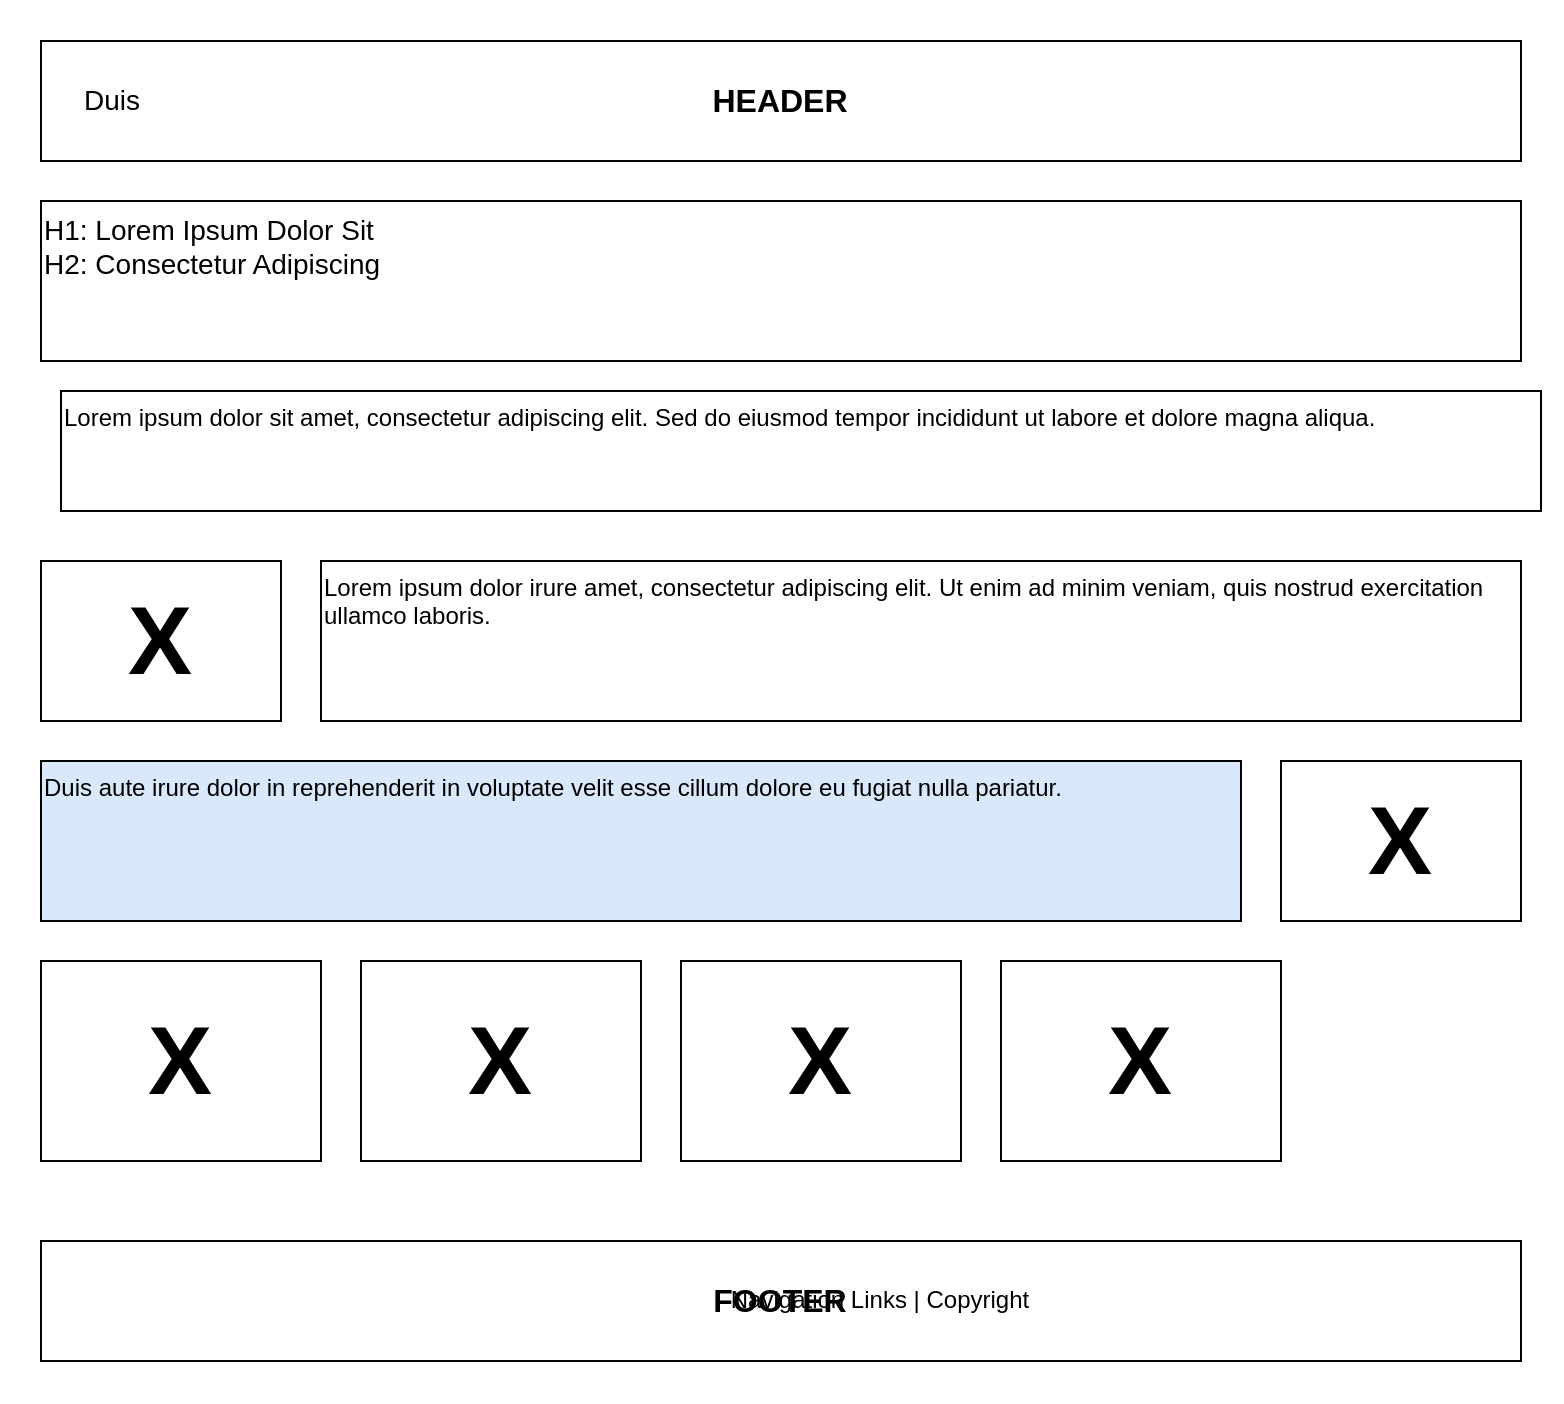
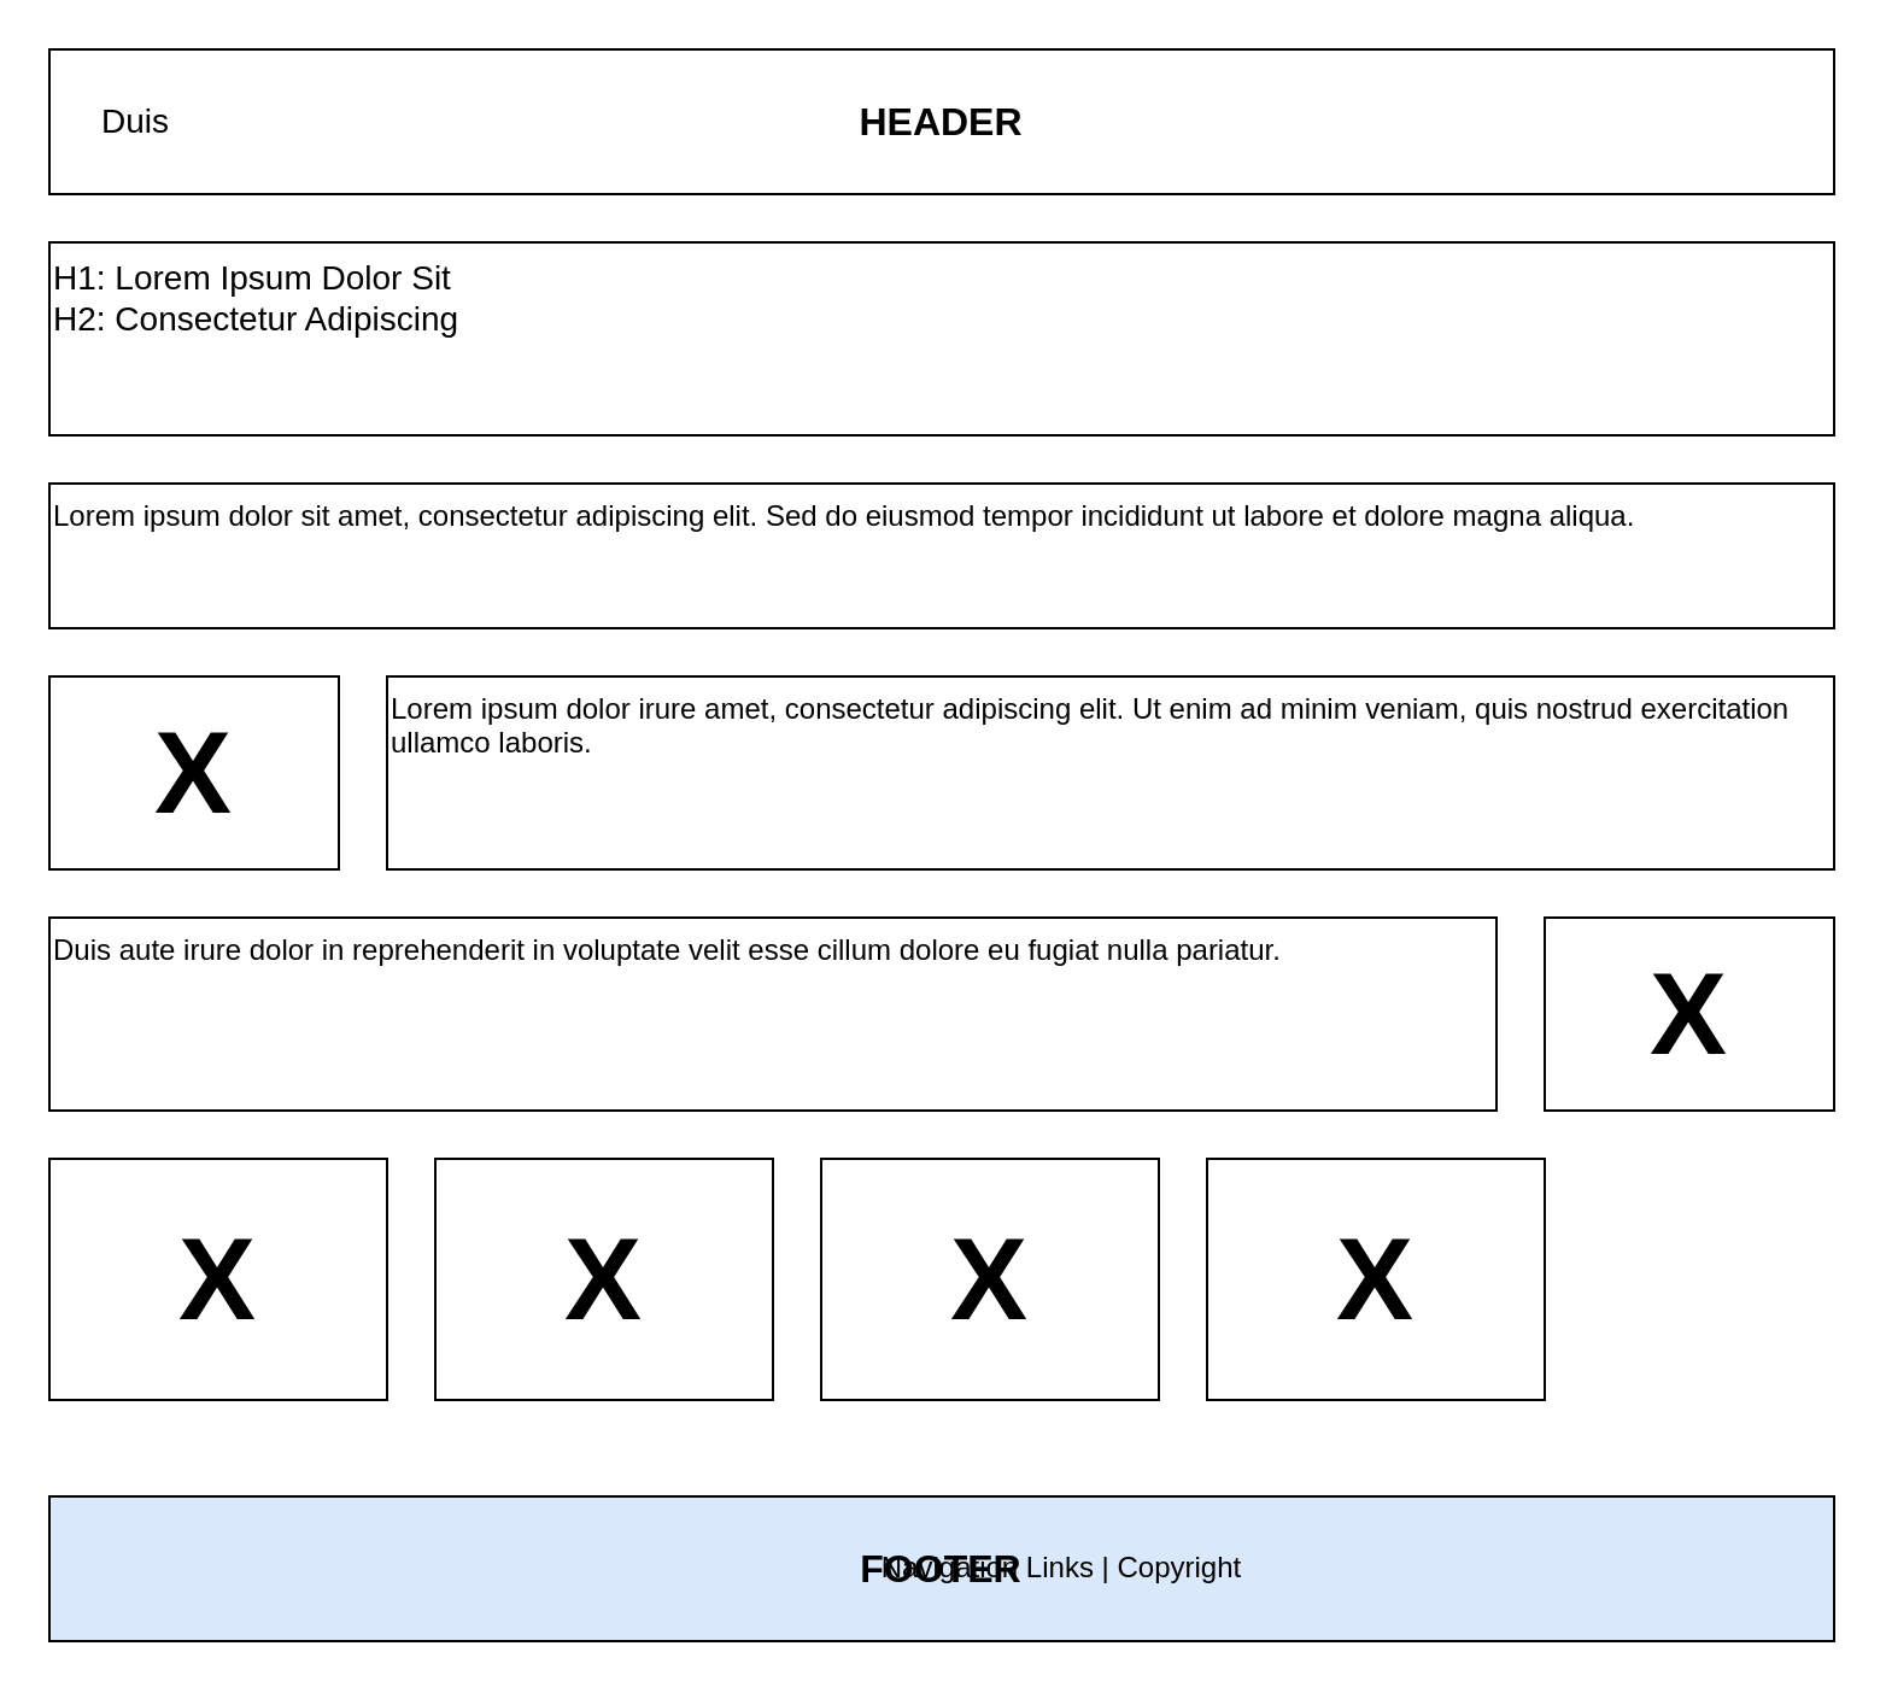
- <mxCell id="5" value="Lorem ipsum dolor sit amet, consectetur adipiscing elit. Sed do eiusmod tempor incididunt ut labore et dolore magna aliqua." style="rounded=0;whiteSpace=wrap;html=1;fontSize=12;align=left;verticalAlign=top;fillColor=#ffffff;strokeColor=#000000;" parent="1" vertex="1"><mxGeometry x="30" y="195" width="740" height="60" as="geometry" /></mxCell>
+ <mxCell id="5" value="Lorem ipsum dolor sit amet, consectetur adipiscing elit. Sed do eiusmod tempor incididunt ut labore et dolore magna aliqua." style="rounded=0;whiteSpace=wrap;html=1;fontSize=12;align=left;verticalAlign=top;fillColor=#ffffff;strokeColor=#000000;" parent="1" vertex="1"><mxGeometry x="20" y="200" width="740" height="60" as="geometry" /></mxCell>
- <mxCell id="9" value="Duis aute irure dolor in reprehenderit in voluptate velit esse cillum dolore eu fugiat nulla pariatur." style="rounded=0;whiteSpace=wrap;html=1;fontSize=12;align=left;verticalAlign=top;fillColor=#dae8fc;strokeColor=#000000;" parent="1" vertex="1"><mxGeometry x="20" y="380" width="600" height="80" as="geometry" /></mxCell>
+ <mxCell id="9" value="Duis aute irure dolor in reprehenderit in voluptate velit esse cillum dolore eu fugiat nulla pariatur." style="rounded=0;whiteSpace=wrap;html=1;fontSize=12;align=left;verticalAlign=top;fillColor=#ffffff;strokeColor=#000000;" parent="1" vertex="1"><mxGeometry x="20" y="380" width="600" height="80" as="geometry" /></mxCell>
- <mxCell id="14" value="FOOTER" style="rounded=0;whiteSpace=wrap;html=1;fontSize=16;fontStyle=1;fillColor=#ffffff;strokeColor=#000000;" parent="1" vertex="1"><mxGeometry x="20" y="620" width="740" height="60" as="geometry" /></mxCell>
+ <mxCell id="14" value="FOOTER" style="rounded=0;whiteSpace=wrap;html=1;fontSize=16;fontStyle=1;fillColor=#dae8fc;strokeColor=#000000;" parent="1" vertex="1"><mxGeometry x="20" y="620" width="740" height="60" as="geometry" /></mxCell>
